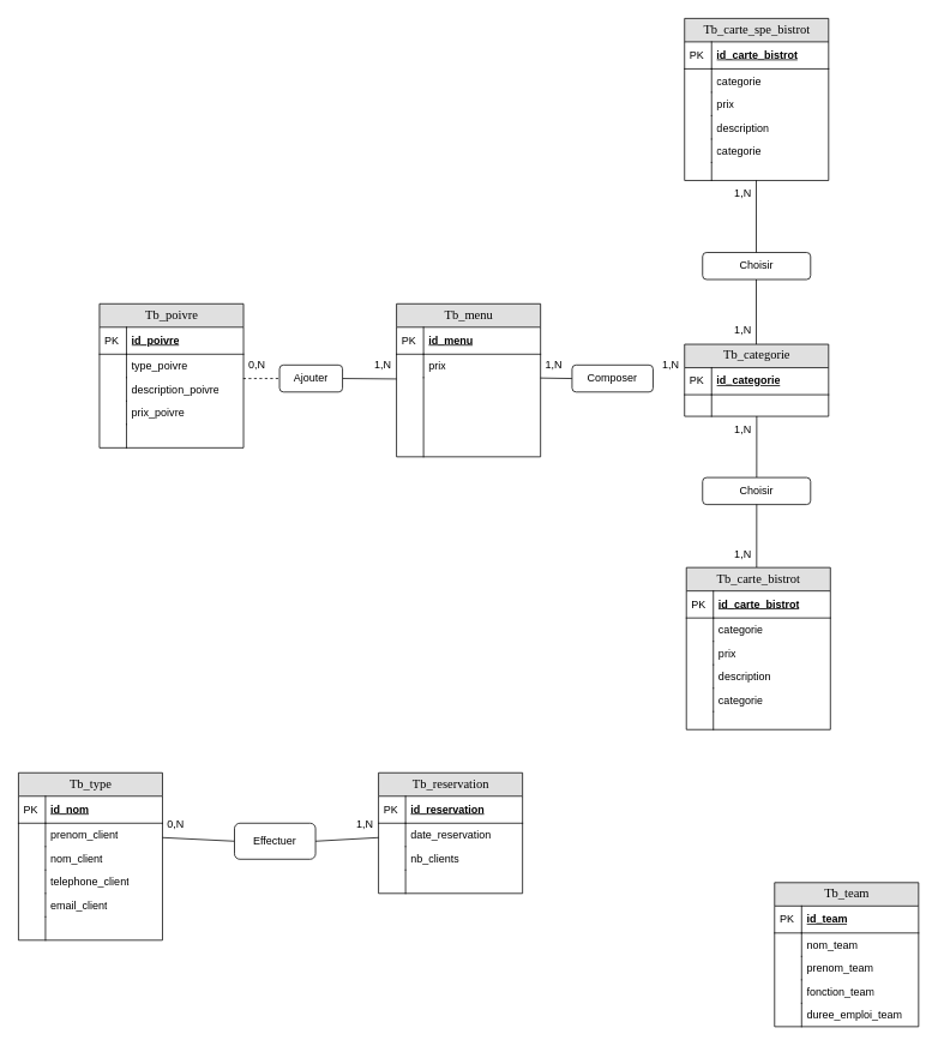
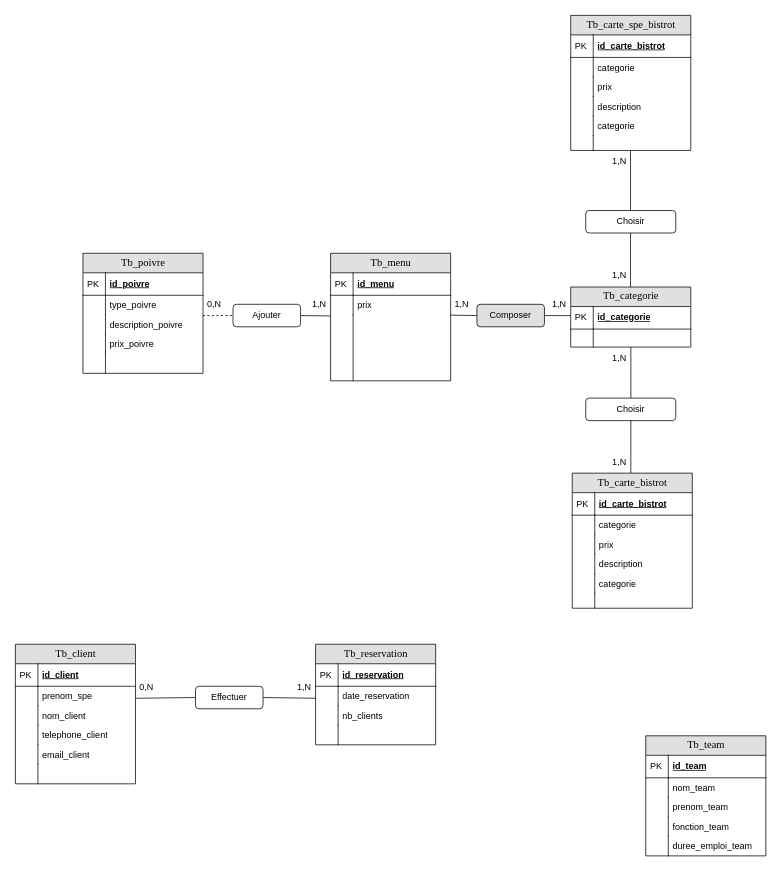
- <mxCell id="93" value="Ajouter" style="rounded=1;whiteSpace=wrap;html=1;" parent="1" vertex="1"><mxGeometry x="310" y="405" width="70" height="30" as="geometry" /></mxCell>
+ <mxCell id="93" value="Ajouter" style="rounded=1;whiteSpace=wrap;html=1;" parent="1" vertex="1"><mxGeometry x="310" y="405" width="90" height="30" as="geometry" /></mxCell>
- <mxCell id="91" value="Composer" style="rounded=1;whiteSpace=wrap;html=1;" parent="1" vertex="1"><mxGeometry x="635" y="405" width="90" height="30" as="geometry" /></mxCell>
+ <mxCell id="91" value="Composer" style="rounded=1;whiteSpace=wrap;html=1;fillColor=#e0e0e0;" parent="1" vertex="1"><mxGeometry x="635" y="405" width="90" height="30" as="geometry" /></mxCell>
+ <mxCell id="88" value="" style="endArrow=none;html=1;rounded=0;exitX=1;exitY=0.5;exitDx=0;exitDy=0;entryX=0;entryY=0.404;entryDx=0;entryDy=0;entryPerimeter=0;" parent="1" source="91" target="36" edge="1"><mxGeometry width="50" height="50" relative="1" as="geometry"><mxPoint x="650" y="370" as="sourcePoint" /><mxPoint x="700" y="320" as="targetPoint" /></mxGeometry></mxCell>
- <mxCell id="51" value="Tb_type" style="swimlane;html=1;fontStyle=0;childLayout=stackLayout;horizontal=1;startSize=26;fillColor=#e0e0e0;horizontalStack=0;resizeParent=1;resizeLast=0;collapsible=1;marginBottom=0;swimlaneFillColor=#ffffff;align=center;rounded=0;shadow=0;comic=0;labelBackgroundColor=none;strokeWidth=1;fontFamily=Verdana;fontSize=14" parent="1" vertex="1"><mxGeometry x="20" y="858" width="160" height="186" as="geometry" /></mxCell>
+ <mxCell id="51" value="Tb_client" style="swimlane;html=1;fontStyle=0;childLayout=stackLayout;horizontal=1;startSize=26;fillColor=#e0e0e0;horizontalStack=0;resizeParent=1;resizeLast=0;collapsible=1;marginBottom=0;swimlaneFillColor=#ffffff;align=center;rounded=0;shadow=0;comic=0;labelBackgroundColor=none;strokeWidth=1;fontFamily=Verdana;fontSize=14" parent="1" vertex="1"><mxGeometry x="20" y="858" width="160" height="186" as="geometry" /></mxCell>
- <mxCell id="52" value="id_nom" style="shape=partialRectangle;top=0;left=0;right=0;bottom=1;html=1;align=left;verticalAlign=middle;fillColor=none;spacingLeft=34;spacingRight=4;whiteSpace=wrap;overflow=hidden;rotatable=0;points=[[0,0.5],[1,0.5]];portConstraint=eastwest;dropTarget=0;fontStyle=5;" parent="51" vertex="1"><mxGeometry y="26" width="160" height="30" as="geometry" /></mxCell>
+ <mxCell id="52" value="id_client" style="shape=partialRectangle;top=0;left=0;right=0;bottom=1;html=1;align=left;verticalAlign=middle;fillColor=none;spacingLeft=34;spacingRight=4;whiteSpace=wrap;overflow=hidden;rotatable=0;points=[[0,0.5],[1,0.5]];portConstraint=eastwest;dropTarget=0;fontStyle=5;" parent="51" vertex="1"><mxGeometry y="26" width="160" height="30" as="geometry" /></mxCell>
- <mxCell id="54" value="prenom_client" style="shape=partialRectangle;top=0;left=0;right=0;bottom=0;html=1;align=left;verticalAlign=top;fillColor=none;spacingLeft=34;spacingRight=4;whiteSpace=wrap;overflow=hidden;rotatable=0;points=[[0,0.5],[1,0.5]];portConstraint=eastwest;dropTarget=0;" parent="51" vertex="1"><mxGeometry y="56" width="160" height="26" as="geometry" /></mxCell>
+ <mxCell id="54" value="prenom_spe" style="shape=partialRectangle;top=0;left=0;right=0;bottom=0;html=1;align=left;verticalAlign=top;fillColor=none;spacingLeft=34;spacingRight=4;whiteSpace=wrap;overflow=hidden;rotatable=0;points=[[0,0.5],[1,0.5]];portConstraint=eastwest;dropTarget=0;" parent="51" vertex="1"><mxGeometry y="56" width="160" height="26" as="geometry" /></mxCell>
- <mxCell id="96" value="Effectuer" style="rounded=1;whiteSpace=wrap;html=1;" parent="1" vertex="1"><mxGeometry x="260" y="914" width="90" height="40" as="geometry" /></mxCell>
+ <mxCell id="96" value="Effectuer" style="rounded=1;whiteSpace=wrap;html=1;" parent="1" vertex="1"><mxGeometry x="260" y="914" width="90" height="30" as="geometry" /></mxCell>
